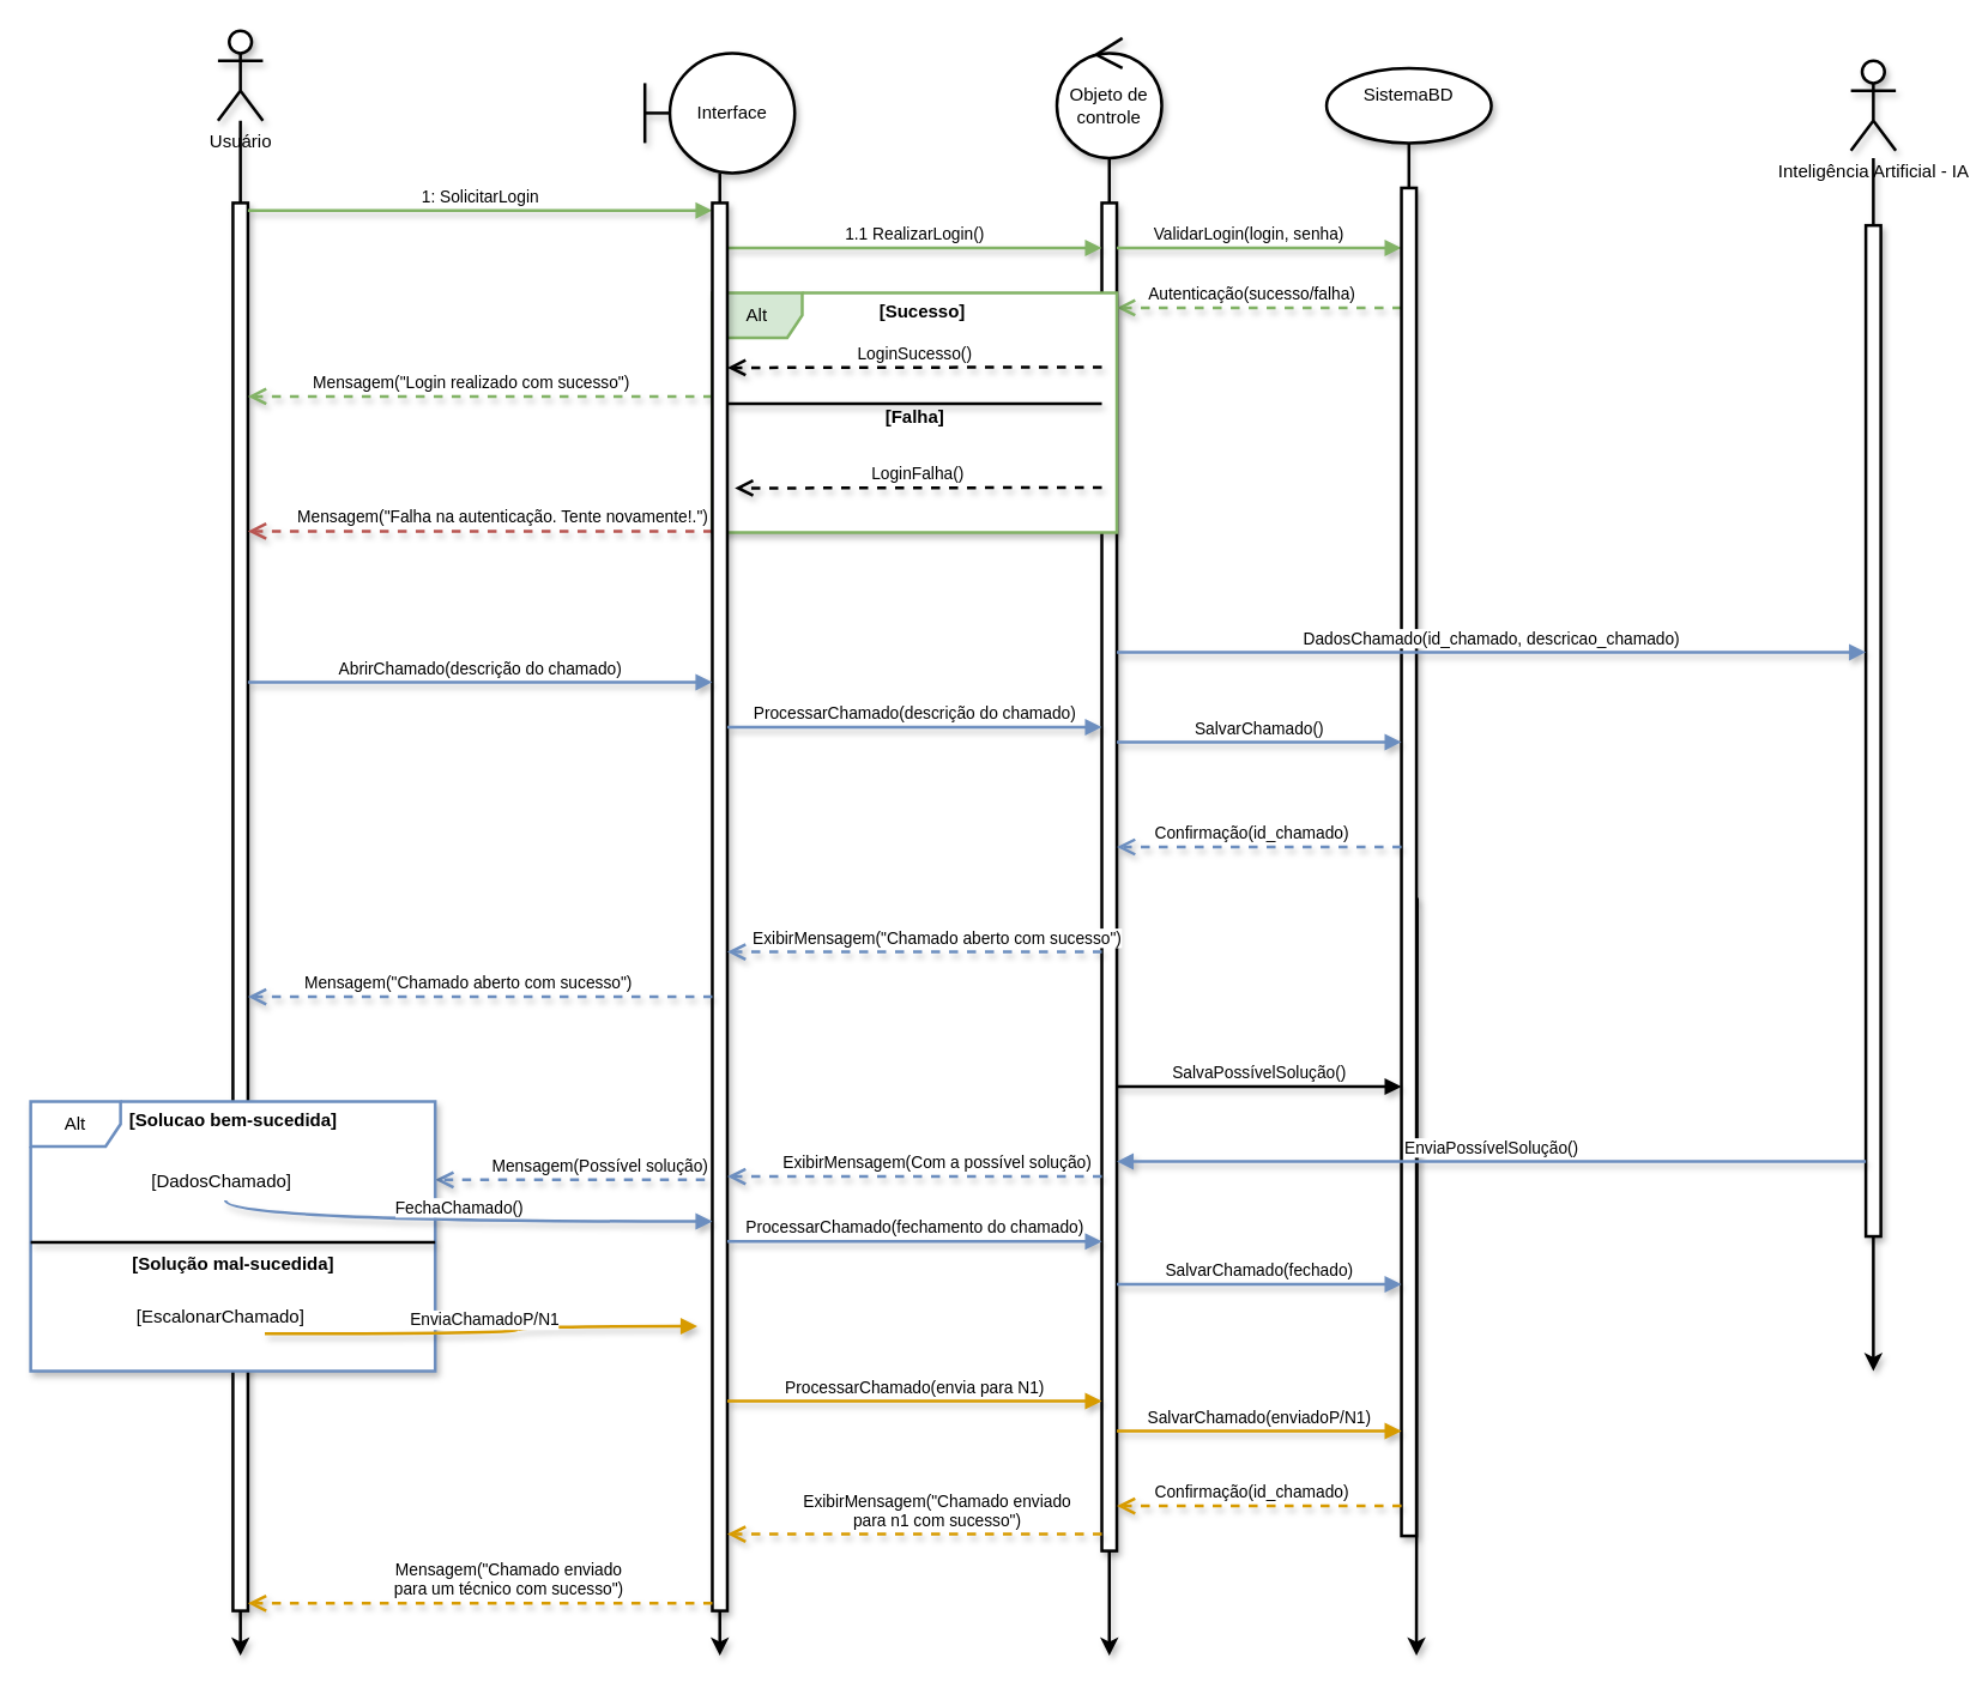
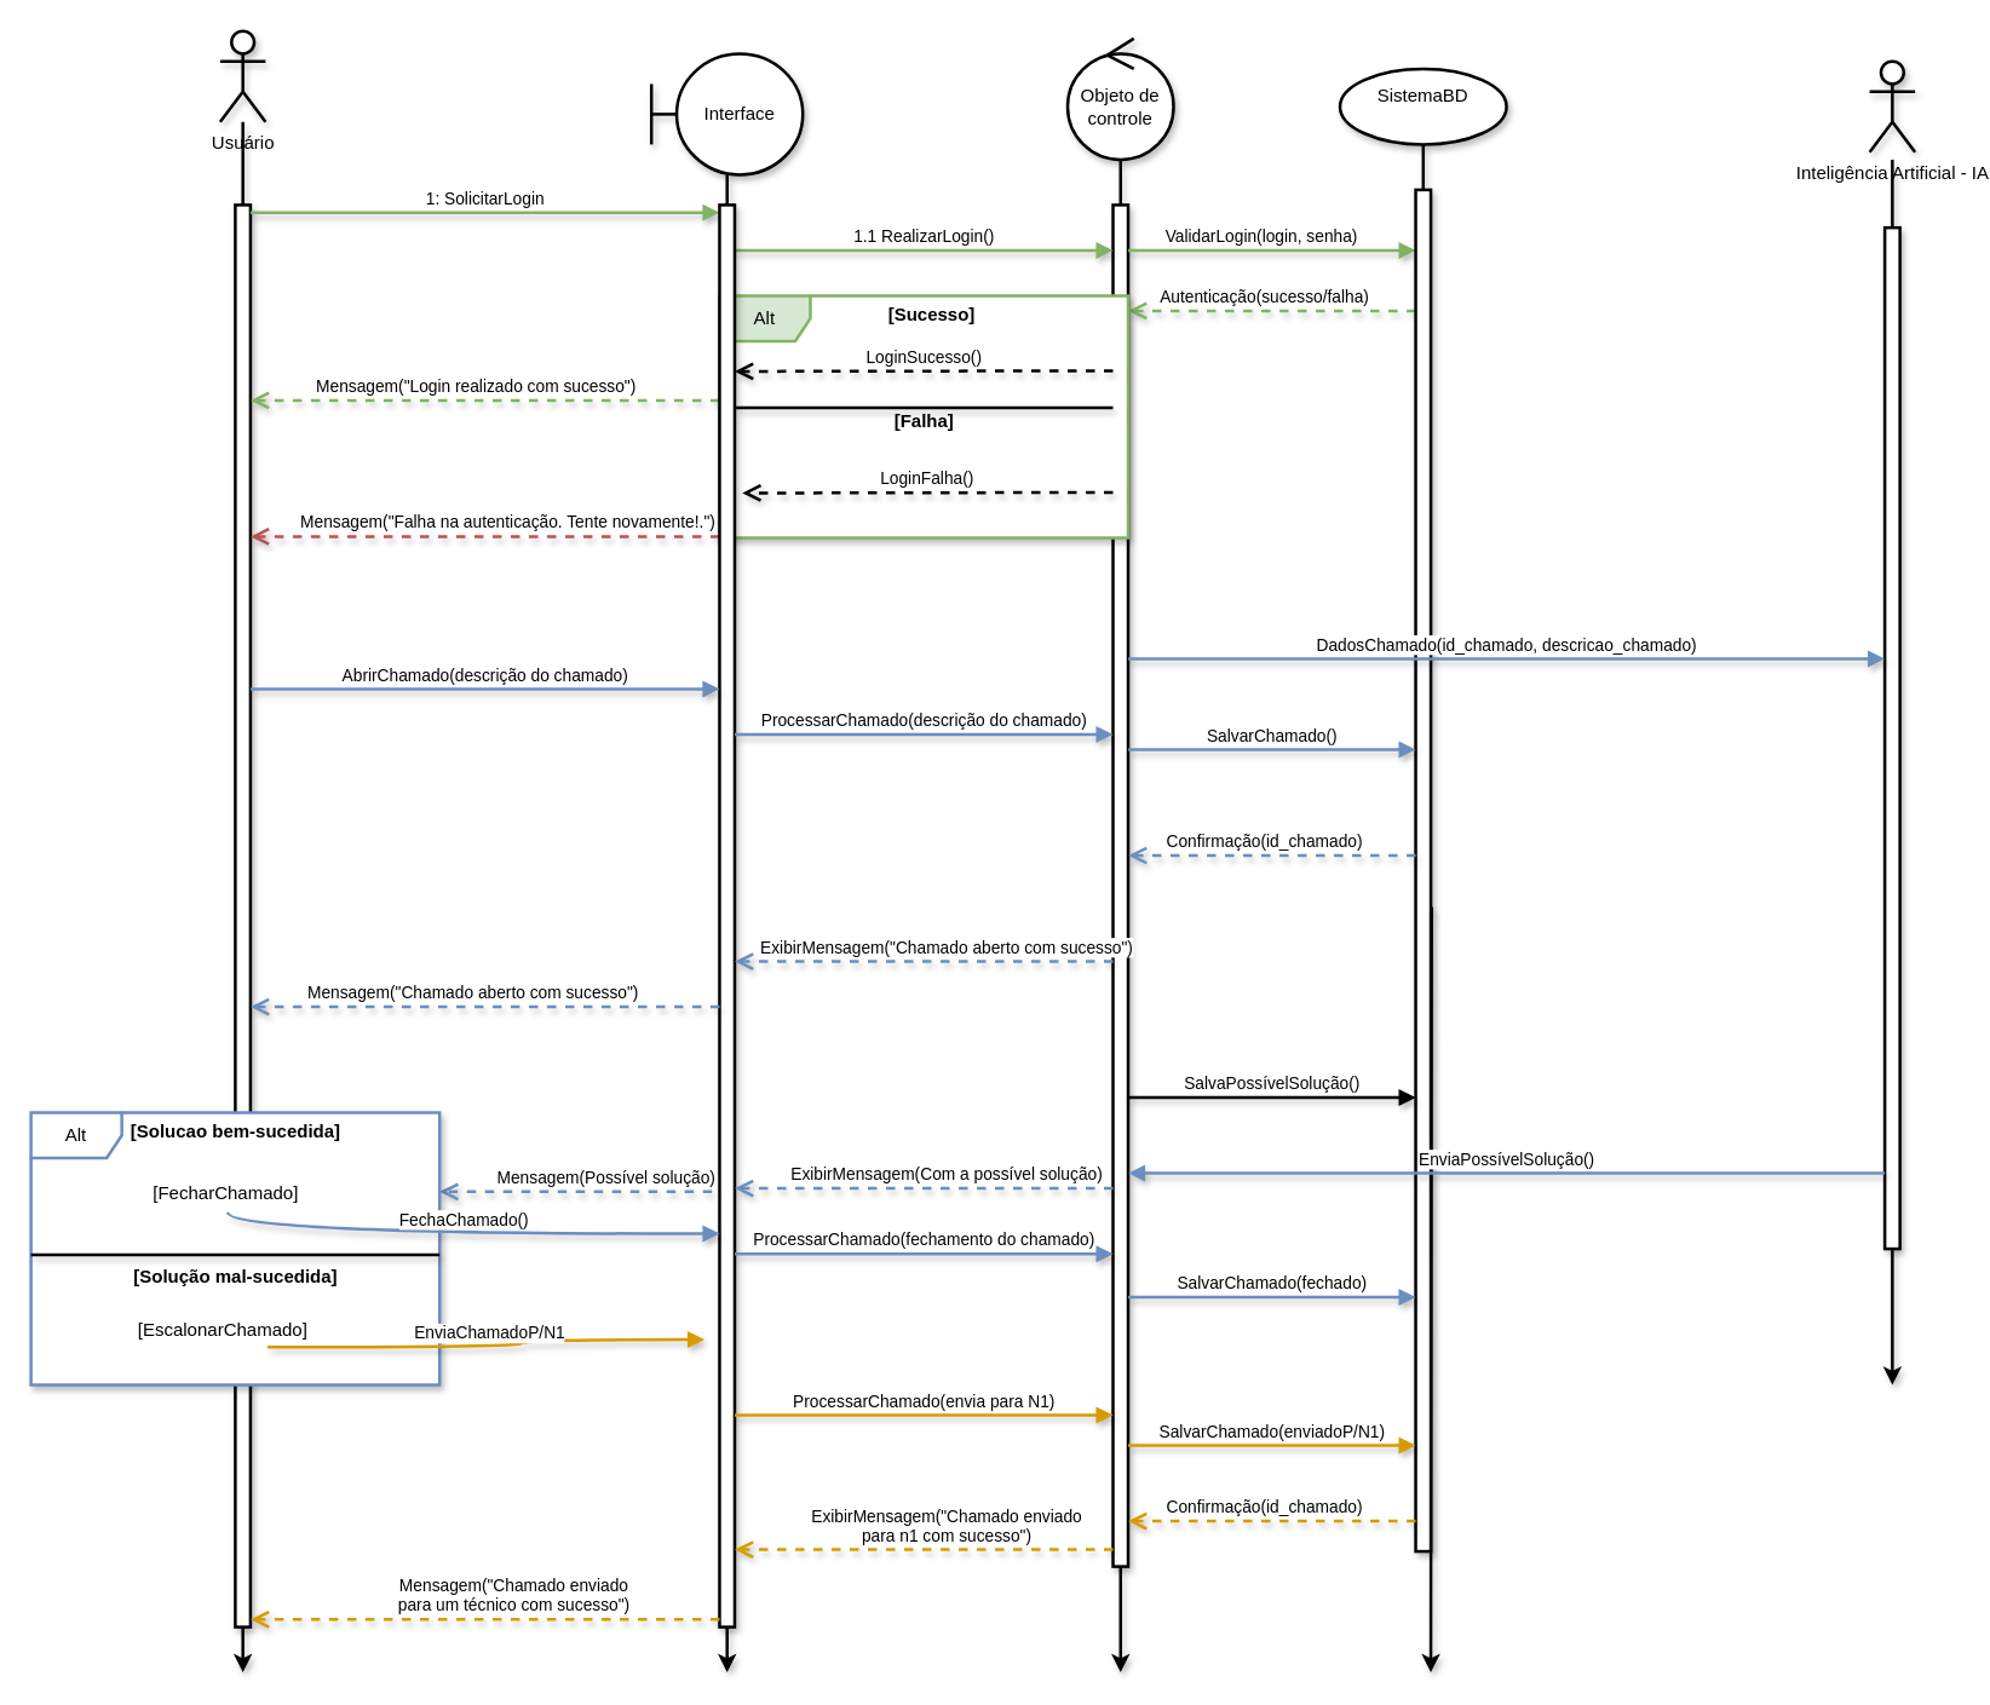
- <mxCell id="44" value="&lt;font style=&quot;vertical-align: inherit;&quot;&gt;&lt;font style=&quot;vertical-align: inherit;&quot;&gt;&lt;font style=&quot;vertical-align: inherit;&quot;&gt;&lt;font style=&quot;vertical-align: inherit;&quot;&gt;[DadosChamado]&lt;/font&gt;&lt;/font&gt;&lt;/font&gt;&lt;/font&gt;" style="text;strokeColor=none;fillColor=none;align=left;verticalAlign=top;spacingLeft=4;spacingRight=4;overflow=hidden;rotatable=0;points=[[0,0.5],[1,0.5]];portConstraint=eastwest;whiteSpace=wrap;html=1;shadow=1;strokeWidth=2;" parent="1" vertex="1"><mxGeometry x="95" y="775" width="110" height="26" as="geometry" /></mxCell>
+ <mxCell id="44" value="&lt;font style=&quot;vertical-align: inherit;&quot;&gt;&lt;font style=&quot;vertical-align: inherit;&quot;&gt;&lt;font style=&quot;vertical-align: inherit;&quot;&gt;&lt;font style=&quot;vertical-align: inherit;&quot;&gt;[FecharChamado]&lt;/font&gt;&lt;/font&gt;&lt;/font&gt;&lt;/font&gt;" style="text;strokeColor=none;fillColor=none;align=left;verticalAlign=top;spacingLeft=4;spacingRight=4;overflow=hidden;rotatable=0;points=[[0,0.5],[1,0.5]];portConstraint=eastwest;whiteSpace=wrap;html=1;shadow=1;strokeWidth=2;" parent="1" vertex="1"><mxGeometry x="95" y="775" width="110" height="26" as="geometry" /></mxCell>
